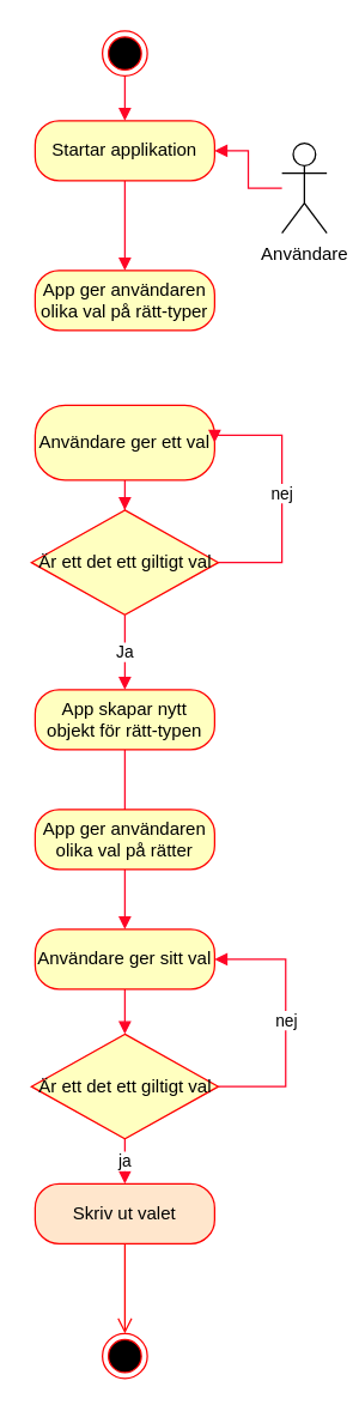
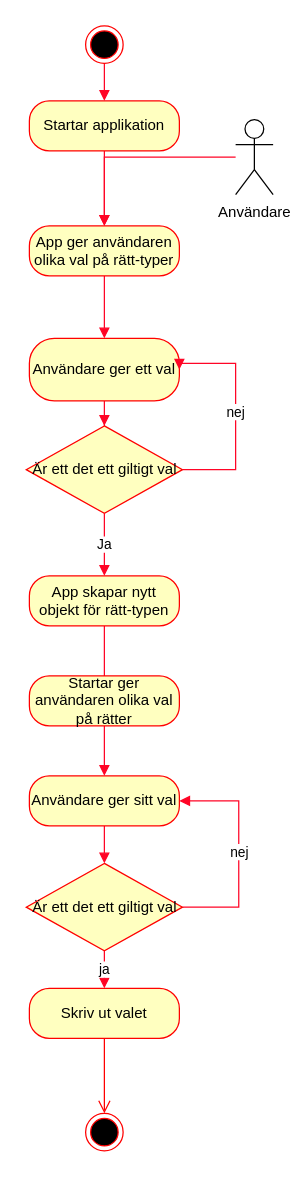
- <mxCell id="4" style="edgeStyle=orthogonalEdgeStyle;rounded=0;orthogonalLoop=1;jettySize=auto;html=1;entryX=1;entryY=0.5;entryDx=0;entryDy=0;endArrow=block;endFill=1;strokeColor=#FF0526;" edge="1" parent="1" source="5" target="7"><mxGeometry relative="1" as="geometry" /></mxCell>
+ <mxCell id="4" style="edgeStyle=orthogonalEdgeStyle;rounded=0;orthogonalLoop=1;jettySize=auto;html=1;endArrow=block;endFill=1;strokeColor=#FF0526;" edge="1" parent="1" source="5" target="9"><mxGeometry relative="1" as="geometry" /></mxCell>
+ <mxCell id="8" style="edgeStyle=orthogonalEdgeStyle;rounded=0;orthogonalLoop=1;jettySize=auto;html=1;entryX=0.5;entryY=0;entryDx=0;entryDy=0;endArrow=block;endFill=1;strokeColor=#FF0526;" edge="1" parent="1" source="9" target="11"><mxGeometry relative="1" as="geometry" /></mxCell>
- <mxCell id="18" value="App ger användaren olika val på rätter" style="rounded=1;whiteSpace=wrap;html=1;arcSize=40;fontColor=#000000;fillColor=#ffffc0;strokeColor=#ff0000;" vertex="1" parent="1"><mxGeometry x="23" y="540" width="120" height="40" as="geometry" /></mxCell>
+ <mxCell id="18" value="Startar ger användaren olika val på rätter" style="rounded=1;whiteSpace=wrap;html=1;arcSize=40;fontColor=#000000;fillColor=#ffffc0;strokeColor=#ff0000;" vertex="1" parent="1"><mxGeometry x="23" y="540" width="120" height="40" as="geometry" /></mxCell>
- <mxCell id="24" value="Skriv ut valet" style="rounded=1;whiteSpace=wrap;html=1;arcSize=40;fontColor=#000000;fillColor=#ffe6cc;strokeColor=#ff0000;" vertex="1" parent="1"><mxGeometry x="23" y="790" width="120" height="40" as="geometry" /></mxCell>
+ <mxCell id="24" value="Skriv ut valet" style="rounded=1;whiteSpace=wrap;html=1;arcSize=40;fontColor=#000000;fillColor=#ffffc0;strokeColor=#ff0000;" vertex="1" parent="1"><mxGeometry x="23" y="790" width="120" height="40" as="geometry" /></mxCell>
